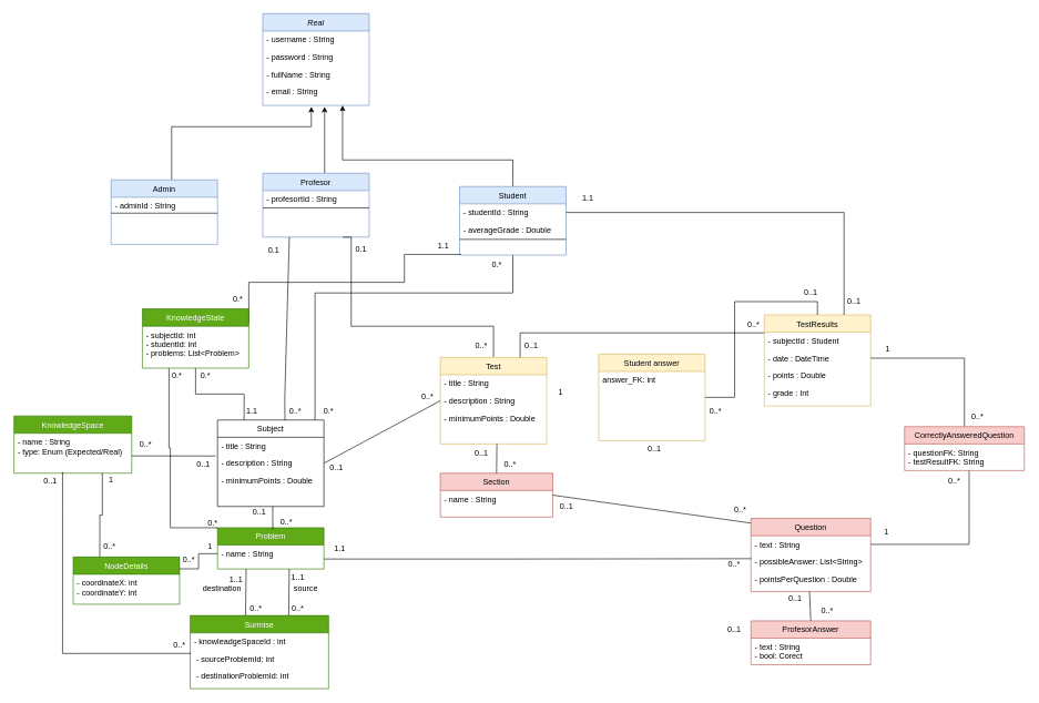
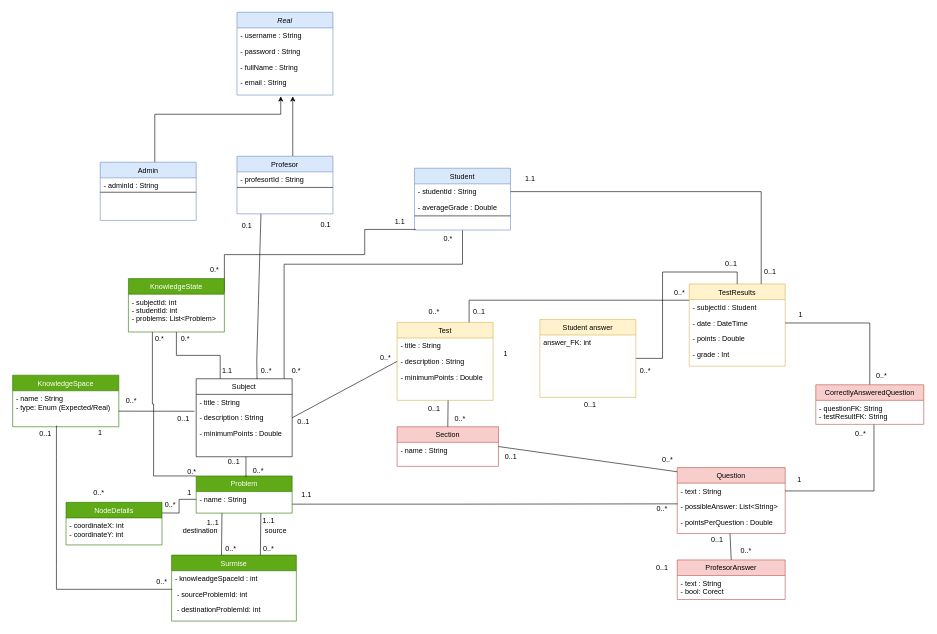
- <mxCell id="7" style="edgeStyle=orthogonalEdgeStyle;rounded=0;sketch=0;orthogonalLoop=1;jettySize=auto;html=1;entryX=0.75;entryY=1;entryDx=0;entryDy=0;strokeColor=default;endArrow=classic;endFill=1;" parent="1" source="9" target="2" edge="1"><mxGeometry relative="1" as="geometry"><Array as="points"><mxPoint x="770" y="240" /><mxPoint x="514" y="240" /></Array></mxGeometry></mxCell>
- <mxCell id="25" style="edgeStyle=orthogonalEdgeStyle;rounded=0;sketch=0;orthogonalLoop=1;jettySize=auto;html=1;strokeColor=default;endArrow=none;endFill=0;entryX=0.75;entryY=1;entryDx=0;entryDy=0;" parent="1" source="26" target="14" edge="1"><mxGeometry relative="1" as="geometry"><mxPoint x="527" y="370" as="targetPoint" /><Array as="points"><mxPoint x="741" y="490" /><mxPoint x="527" y="490" /><mxPoint x="527" y="356" /></Array></mxGeometry></mxCell>
- <mxCell id="111" style="edgeStyle=orthogonalEdgeStyle;rounded=0;orthogonalLoop=1;jettySize=auto;html=1;exitX=0.25;exitY=0;exitDx=0;exitDy=0;entryX=0.75;entryY=1;entryDx=0;entryDy=0;endArrow=none;endFill=0;" edge="1" parent="1" source="112" target="42"><mxGeometry relative="1" as="geometry" /></mxCell>
